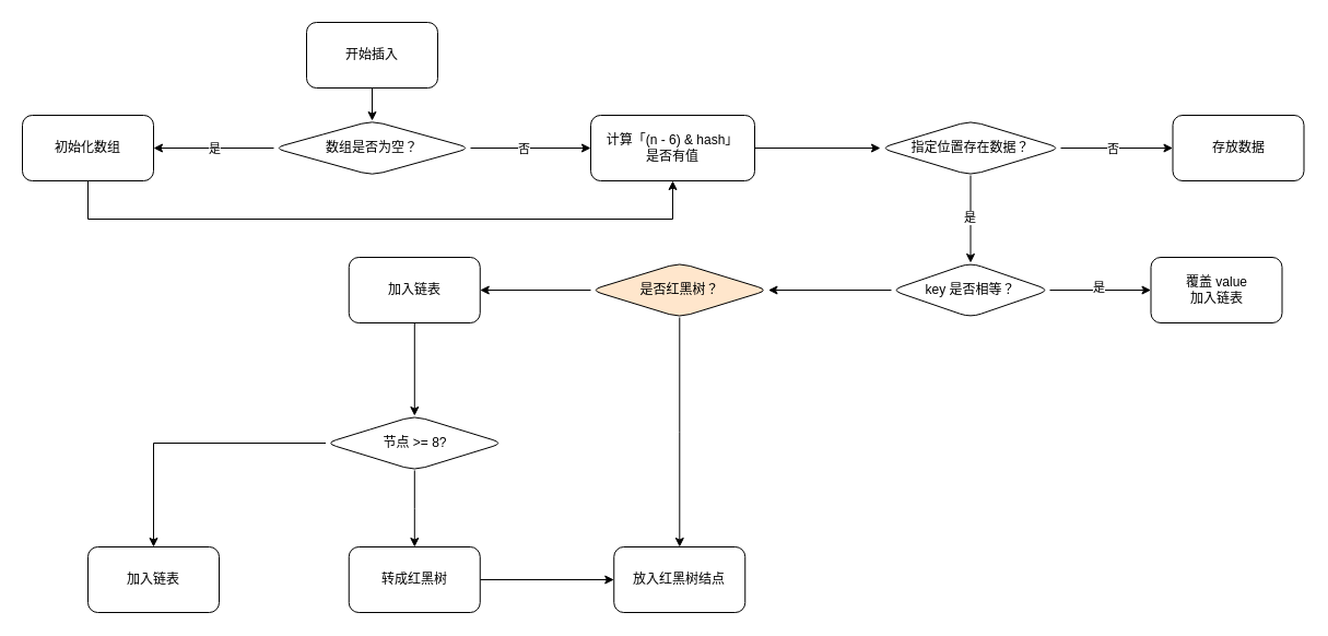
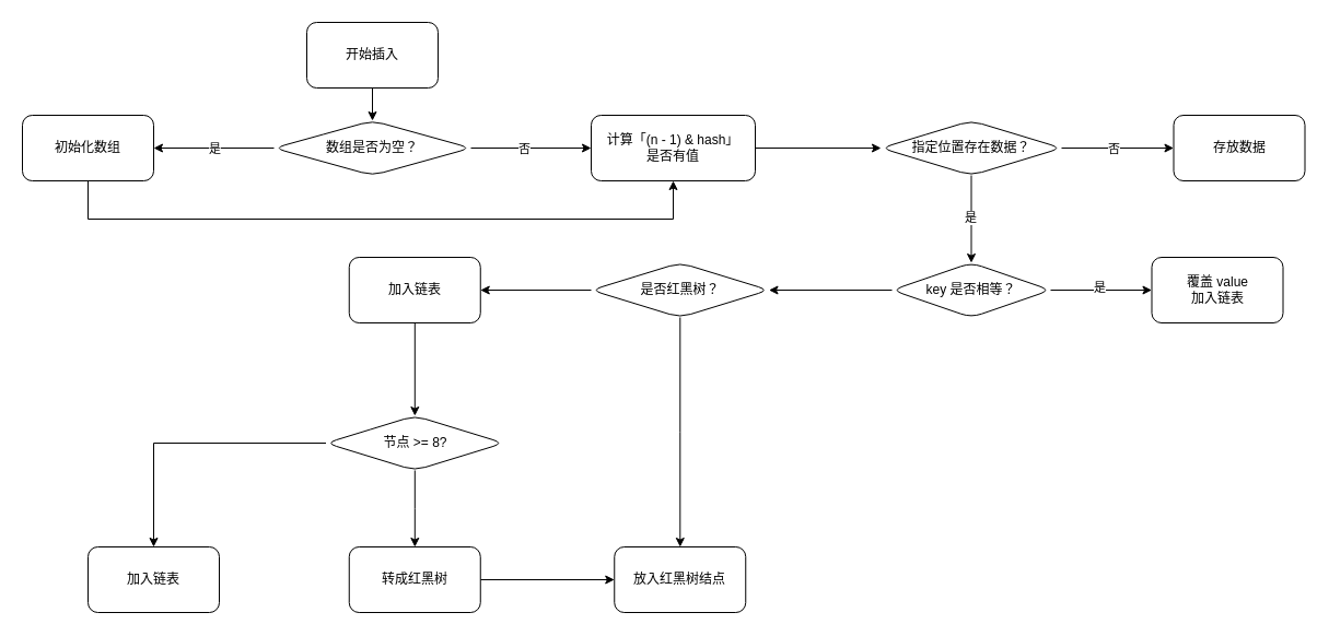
- <mxCell id="12" value="计算「&lt;span style=&quot;background-color: transparent; color: light-dark(rgb(0, 0, 0), rgb(255, 255, 255));&quot;&gt;(n - 6) &amp;amp; hash」&lt;/span&gt;&lt;div&gt;&lt;span style=&quot;background-color: transparent; color: light-dark(rgb(0, 0, 0), rgb(255, 255, 255));&quot;&gt;是否有值&lt;/span&gt;&lt;/div&gt;" style="whiteSpace=wrap;html=1;rounded=1;" vertex="1" parent="1"><mxGeometry x="540" y="105" width="150" height="60" as="geometry" /></mxCell>
+ <mxCell id="12" value="计算「&lt;span style=&quot;background-color: transparent; color: light-dark(rgb(0, 0, 0), rgb(255, 255, 255));&quot;&gt;(n - 1) &amp;amp; hash」&lt;/span&gt;&lt;div&gt;&lt;span style=&quot;background-color: transparent; color: light-dark(rgb(0, 0, 0), rgb(255, 255, 255));&quot;&gt;是否有值&lt;/span&gt;&lt;/div&gt;" style="whiteSpace=wrap;html=1;rounded=1;" vertex="1" parent="1"><mxGeometry x="540" y="105" width="150" height="60" as="geometry" /></mxCell>
- <mxCell id="26" value="是否红黑树？" style="rhombus;whiteSpace=wrap;html=1;rounded=1;fillColor=#ffe6cc;" vertex="1" parent="1"><mxGeometry x="540" y="240" width="162.5" height="50" as="geometry" /></mxCell>
+ <mxCell id="26" value="是否红黑树？" style="rhombus;whiteSpace=wrap;html=1;rounded=1;" vertex="1" parent="1"><mxGeometry x="540" y="240" width="162.5" height="50" as="geometry" /></mxCell>
